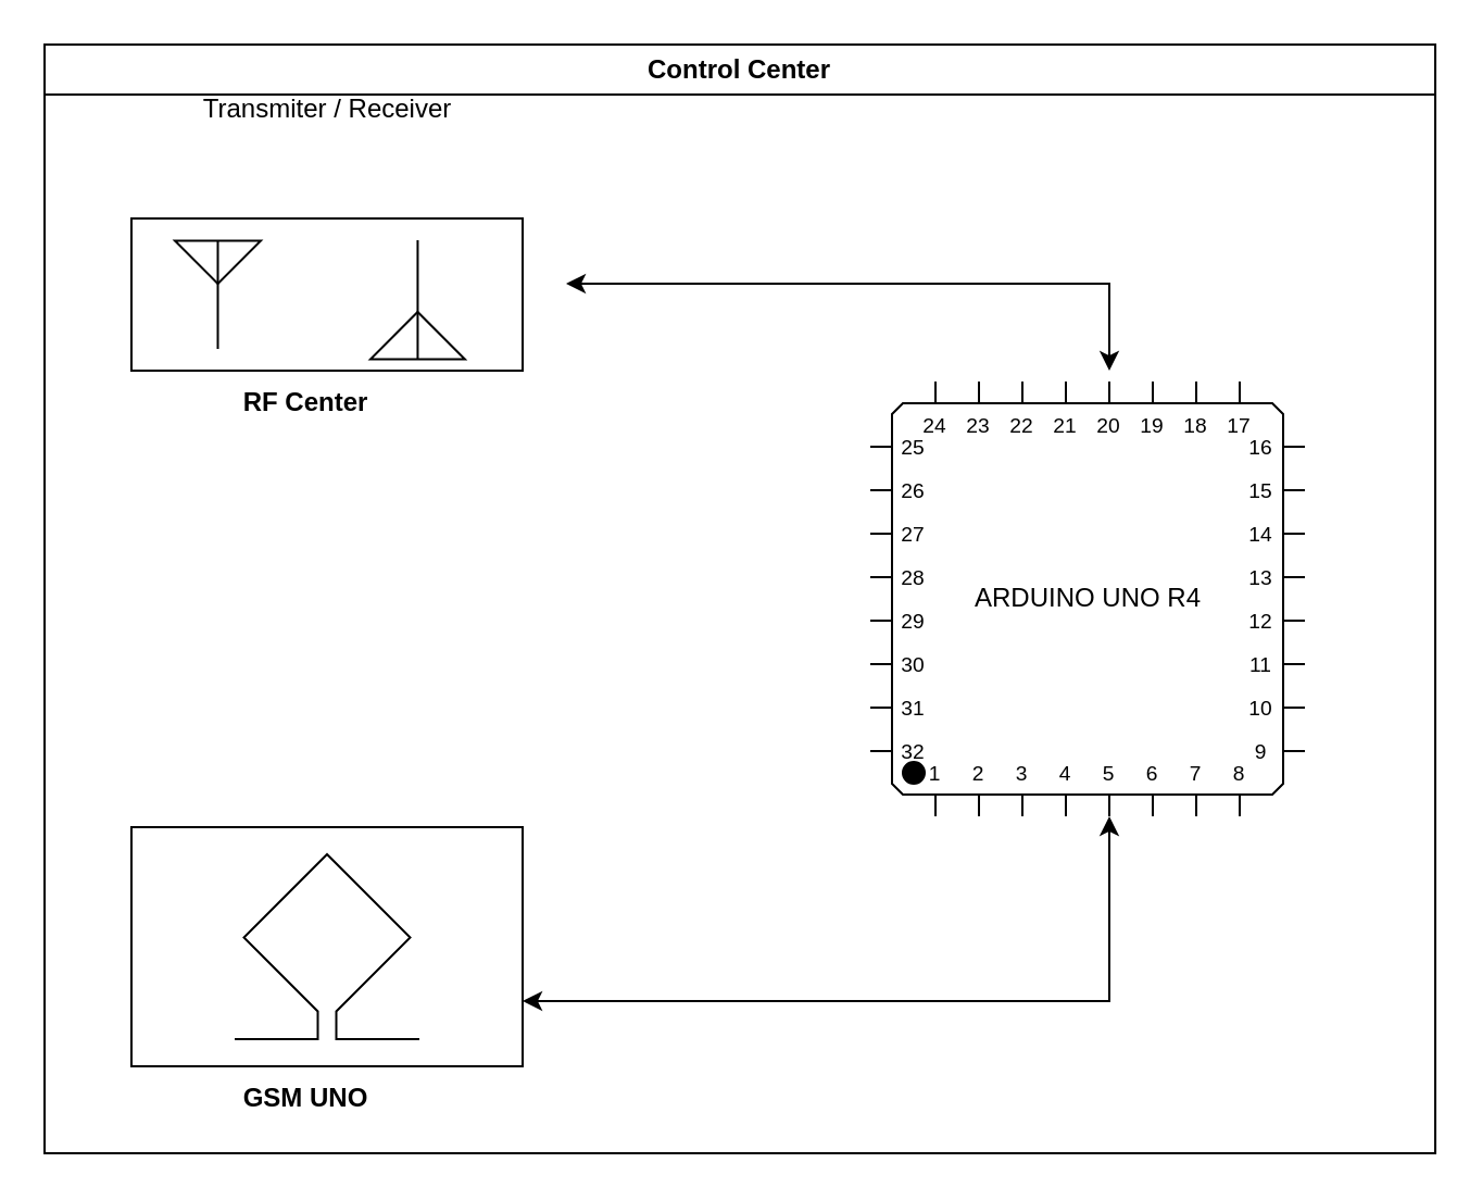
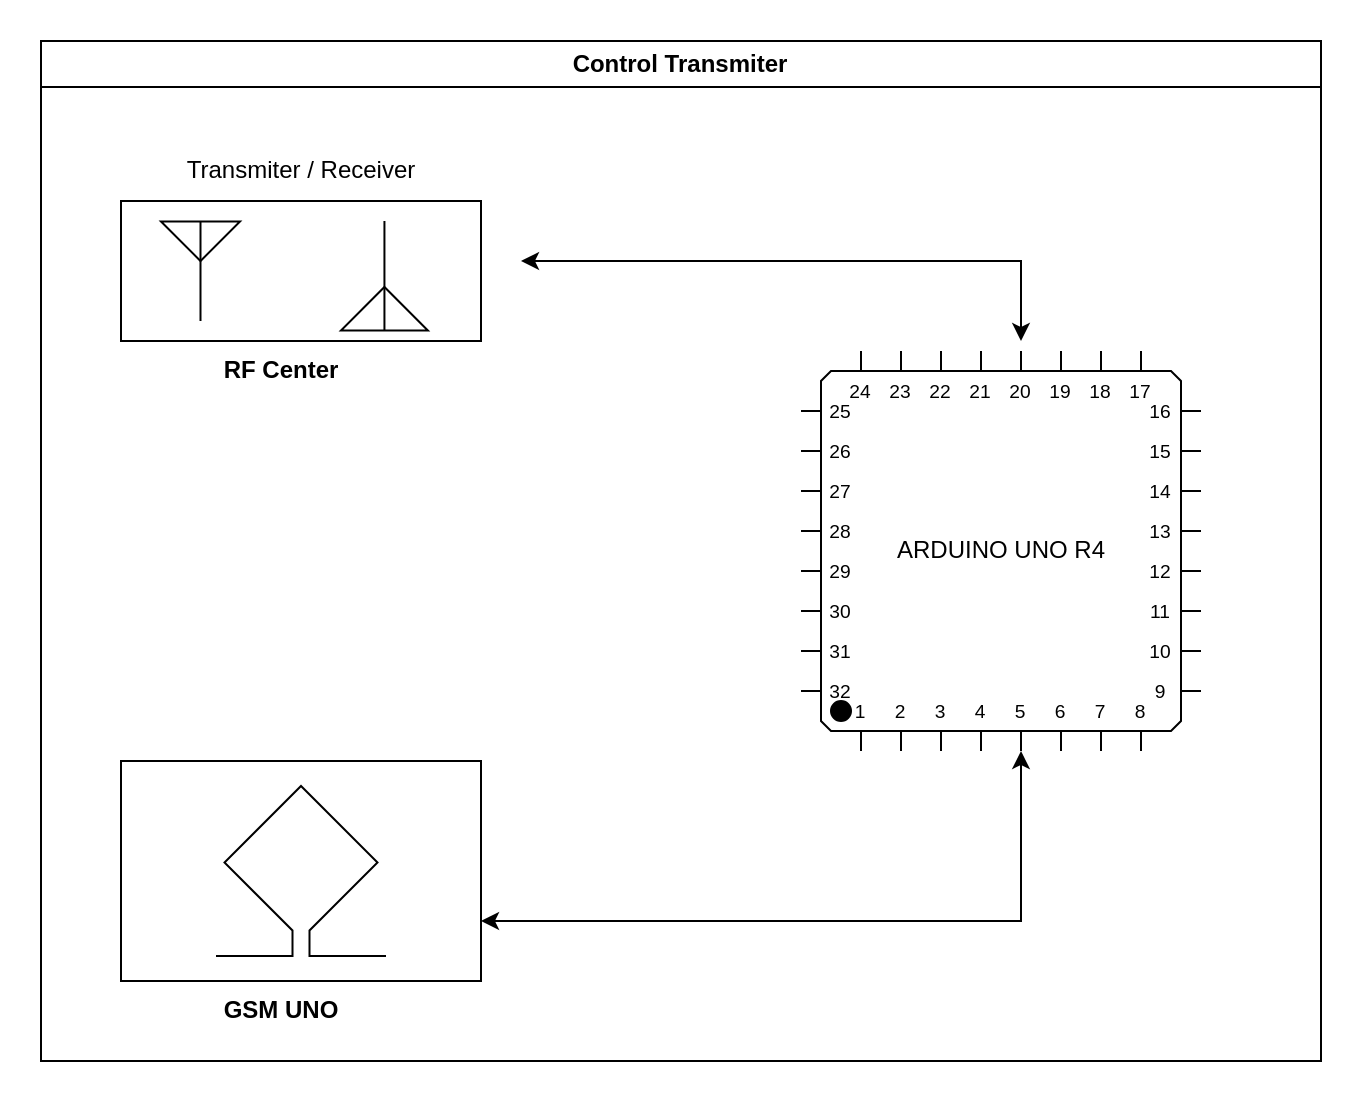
- <mxCell id="2" value="Control Center" style="swimlane;whiteSpace=wrap;html=1;" vertex="1" parent="1"><mxGeometry x="20" y="20" width="640" height="510" as="geometry" /></mxCell>
+ <mxCell id="2" value="Control Transmiter" style="swimlane;whiteSpace=wrap;html=1;" vertex="1" parent="1"><mxGeometry x="20" y="20" width="640" height="510" as="geometry" /></mxCell>
- <mxCell id="8" value="Transmiter&lt;span style=&quot;white-space: pre;&quot;&gt; &lt;/span&gt;/&lt;span style=&quot;white-space: pre;&quot;&gt; &lt;/span&gt;Receiver" style="text;html=1;align=center;verticalAlign=middle;resizable=0;points=[];autosize=1;strokeColor=none;fillColor=none;" vertex="1" parent="2"><mxGeometry x="40" y="15" width="180" height="30" as="geometry" /></mxCell>
+ <mxCell id="8" value="Transmiter&lt;span style=&quot;white-space: pre;&quot;&gt; &lt;/span&gt;/&lt;span style=&quot;white-space: pre;&quot;&gt; &lt;/span&gt;Receiver" style="text;html=1;align=center;verticalAlign=middle;resizable=0;points=[];autosize=1;strokeColor=none;fillColor=none;" vertex="1" parent="2"><mxGeometry x="40" y="50" width="180" height="30" as="geometry" /></mxCell>
